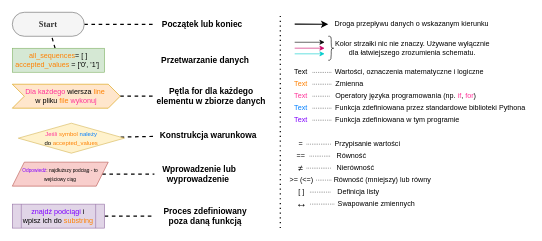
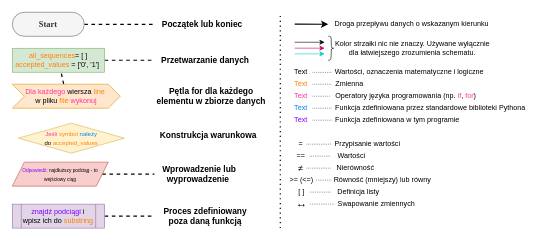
- <mxCell id="5" style="edgeStyle=none;rounded=0;orthogonalLoop=1;jettySize=auto;html=1;dashed=1;endArrow=none;endFill=0;strokeColor=#000000;strokeWidth=2;" parent="1" source="6" target="3" edge="1"><mxGeometry relative="1" as="geometry" /></mxCell>
+ <mxCell id="5" style="edgeStyle=none;rounded=0;orthogonalLoop=1;jettySize=auto;html=1;entryX=0;entryY=0.5;entryDx=0;entryDy=0;dashed=1;endArrow=none;endFill=0;strokeColor=#000000;strokeWidth=2;" parent="1" source="6" target="7" edge="1"><mxGeometry relative="1" as="geometry" /></mxCell>
- <mxCell id="8" value="" style="edgeStyle=none;rounded=0;orthogonalLoop=1;jettySize=auto;html=1;dashed=1;endArrow=none;endFill=0;strokeColor=#000000;strokeWidth=2;" parent="1" source="9" target="10" edge="1"><mxGeometry relative="1" as="geometry" /></mxCell>
+ <mxCell id="8" value="" style="edgeStyle=none;rounded=0;orthogonalLoop=1;jettySize=auto;html=1;dashed=1;endArrow=none;endFill=0;strokeColor=#000000;strokeWidth=2;" parent="1" source="9" target="6" edge="1"><mxGeometry relative="1" as="geometry" /></mxCell>
- <mxCell id="11" value="" style="edgeStyle=none;rounded=0;orthogonalLoop=1;jettySize=auto;html=1;dashed=1;endArrow=none;endFill=0;strokeColor=#000000;strokeWidth=2;fontFamily=Helvetica;" parent="1" source="12" target="13" edge="1"><mxGeometry relative="1" as="geometry" /></mxCell>
- <mxCell id="38" value="Równość&amp;nbsp;" style="text;html=1;align=center;verticalAlign=middle;resizable=0;points=[];autosize=1;" parent="1" vertex="1"><mxGeometry x="552" y="250" width="70" height="20" as="geometry" /></mxCell>
+ <mxCell id="38" value="Wartości&amp;nbsp;" style="text;html=1;align=center;verticalAlign=middle;resizable=0;points=[];autosize=1;" parent="1" vertex="1"><mxGeometry x="552" y="250" width="70" height="20" as="geometry" /></mxCell>
